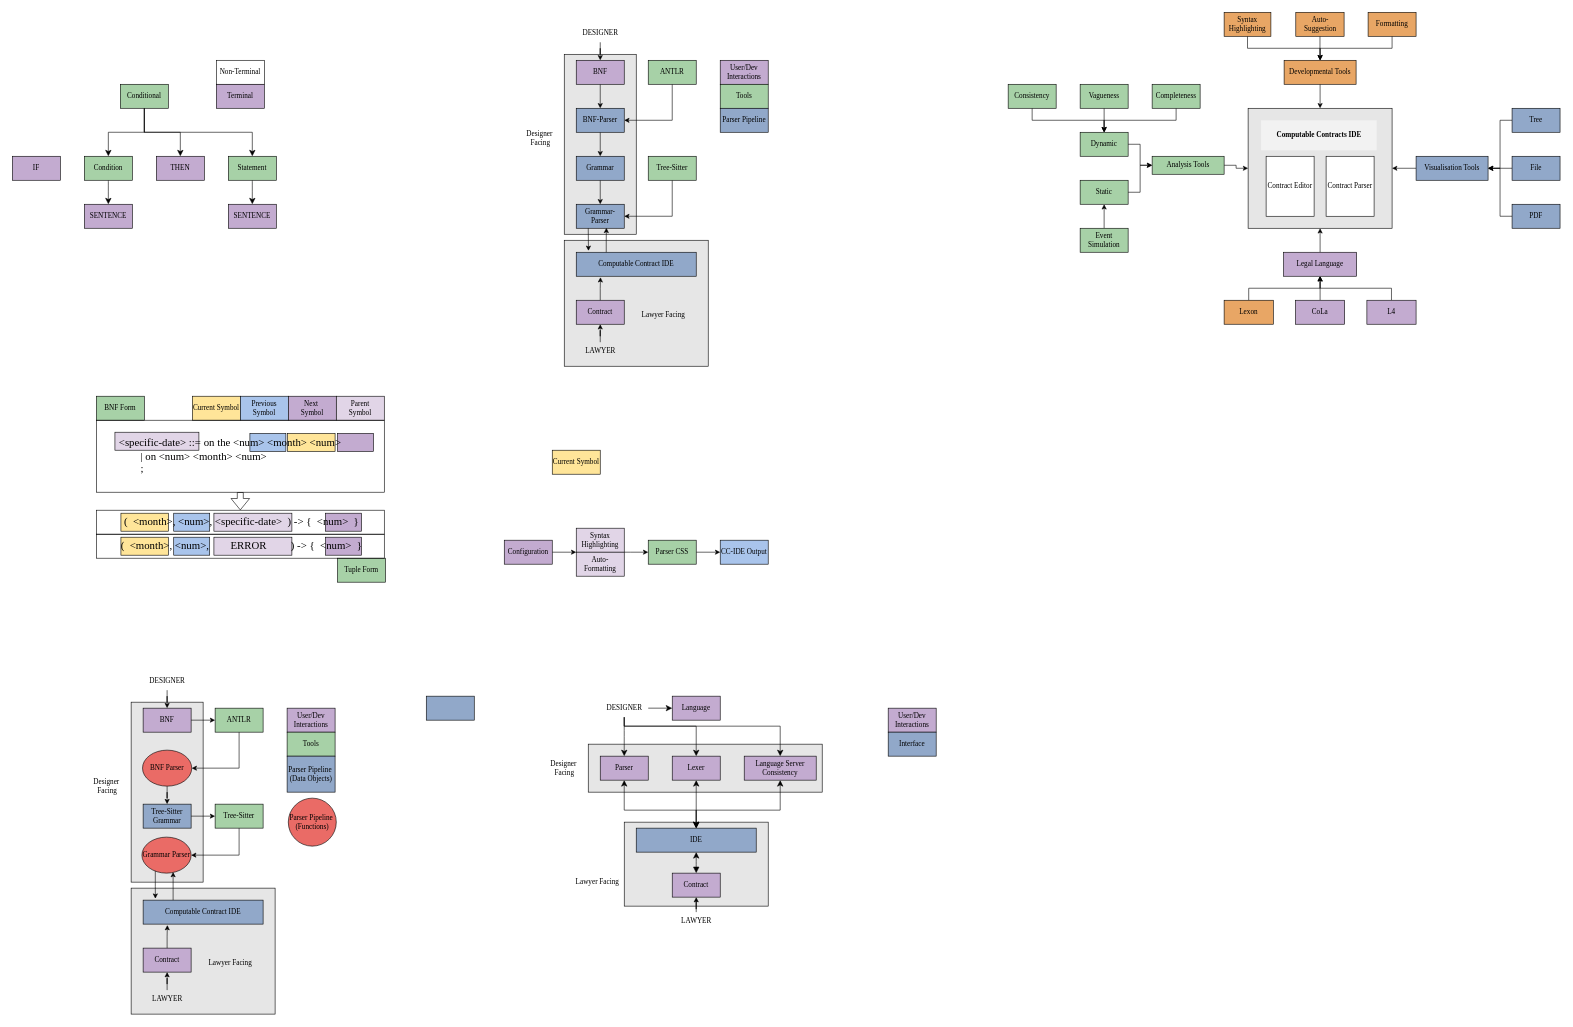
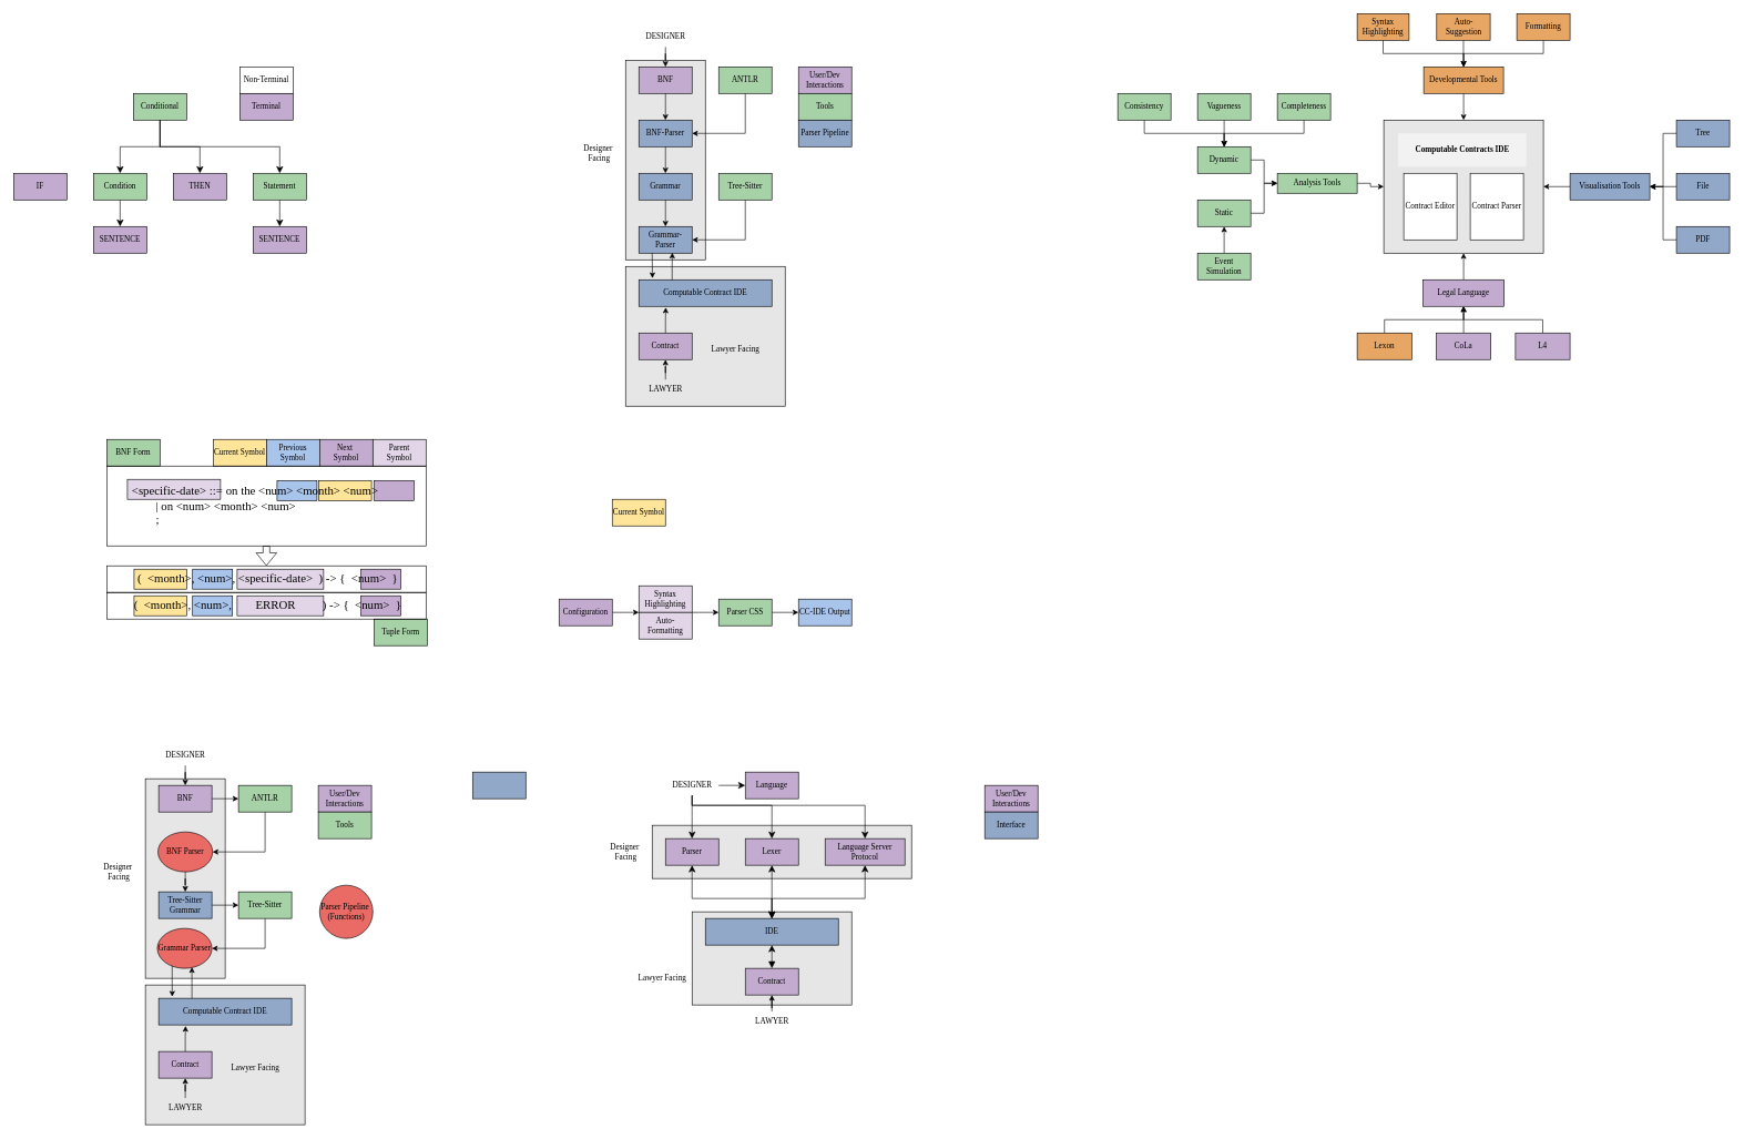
- <mxCell id="110" value="&lt;font face=&quot;Avenir&quot;&gt;Language Server Consistency&lt;/font&gt;" style="rounded=0;whiteSpace=wrap;html=1;fillColor=light-dark(#c3abd0, #4e617e);" parent="1" vertex="1"><mxGeometry x="1240" y="1260" width="120" height="40" as="geometry" /></mxCell>
+ <mxCell id="110" value="&lt;font face=&quot;Avenir&quot;&gt;Language Server Protocol&lt;/font&gt;" style="rounded=0;whiteSpace=wrap;html=1;fillColor=light-dark(#c3abd0, #4e617e);" parent="1" vertex="1"><mxGeometry x="1240" y="1260" width="120" height="40" as="geometry" /></mxCell>
- <mxCell id="165" value="&lt;font face=&quot;Avenir&quot;&gt;Parser Pipeline&amp;nbsp;&lt;/font&gt;&lt;div&gt;&lt;font face=&quot;Avenir&quot;&gt;(Data Objects)&lt;/font&gt;&lt;/div&gt;" style="rounded=0;whiteSpace=wrap;html=1;fillColor=#91A8C9;" vertex="1" parent="1"><mxGeometry x="478" y="1260" width="80" height="60" as="geometry" /></mxCell>
